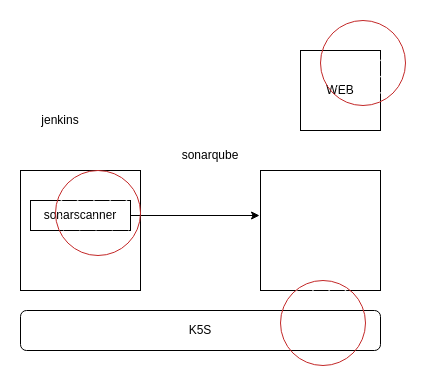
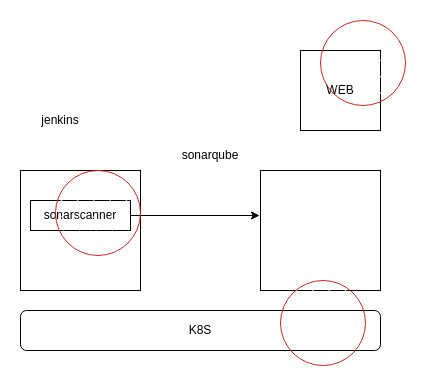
- <mxCell id="8" value="K5S" style="rounded=1;whiteSpace=wrap;html=1;" vertex="1" parent="1"><mxGeometry x="20" y="310" width="360" height="40" as="geometry" /></mxCell>
+ <mxCell id="8" value="K8S" style="rounded=1;whiteSpace=wrap;html=1;" vertex="1" parent="1"><mxGeometry x="20" y="310" width="360" height="40" as="geometry" /></mxCell>
